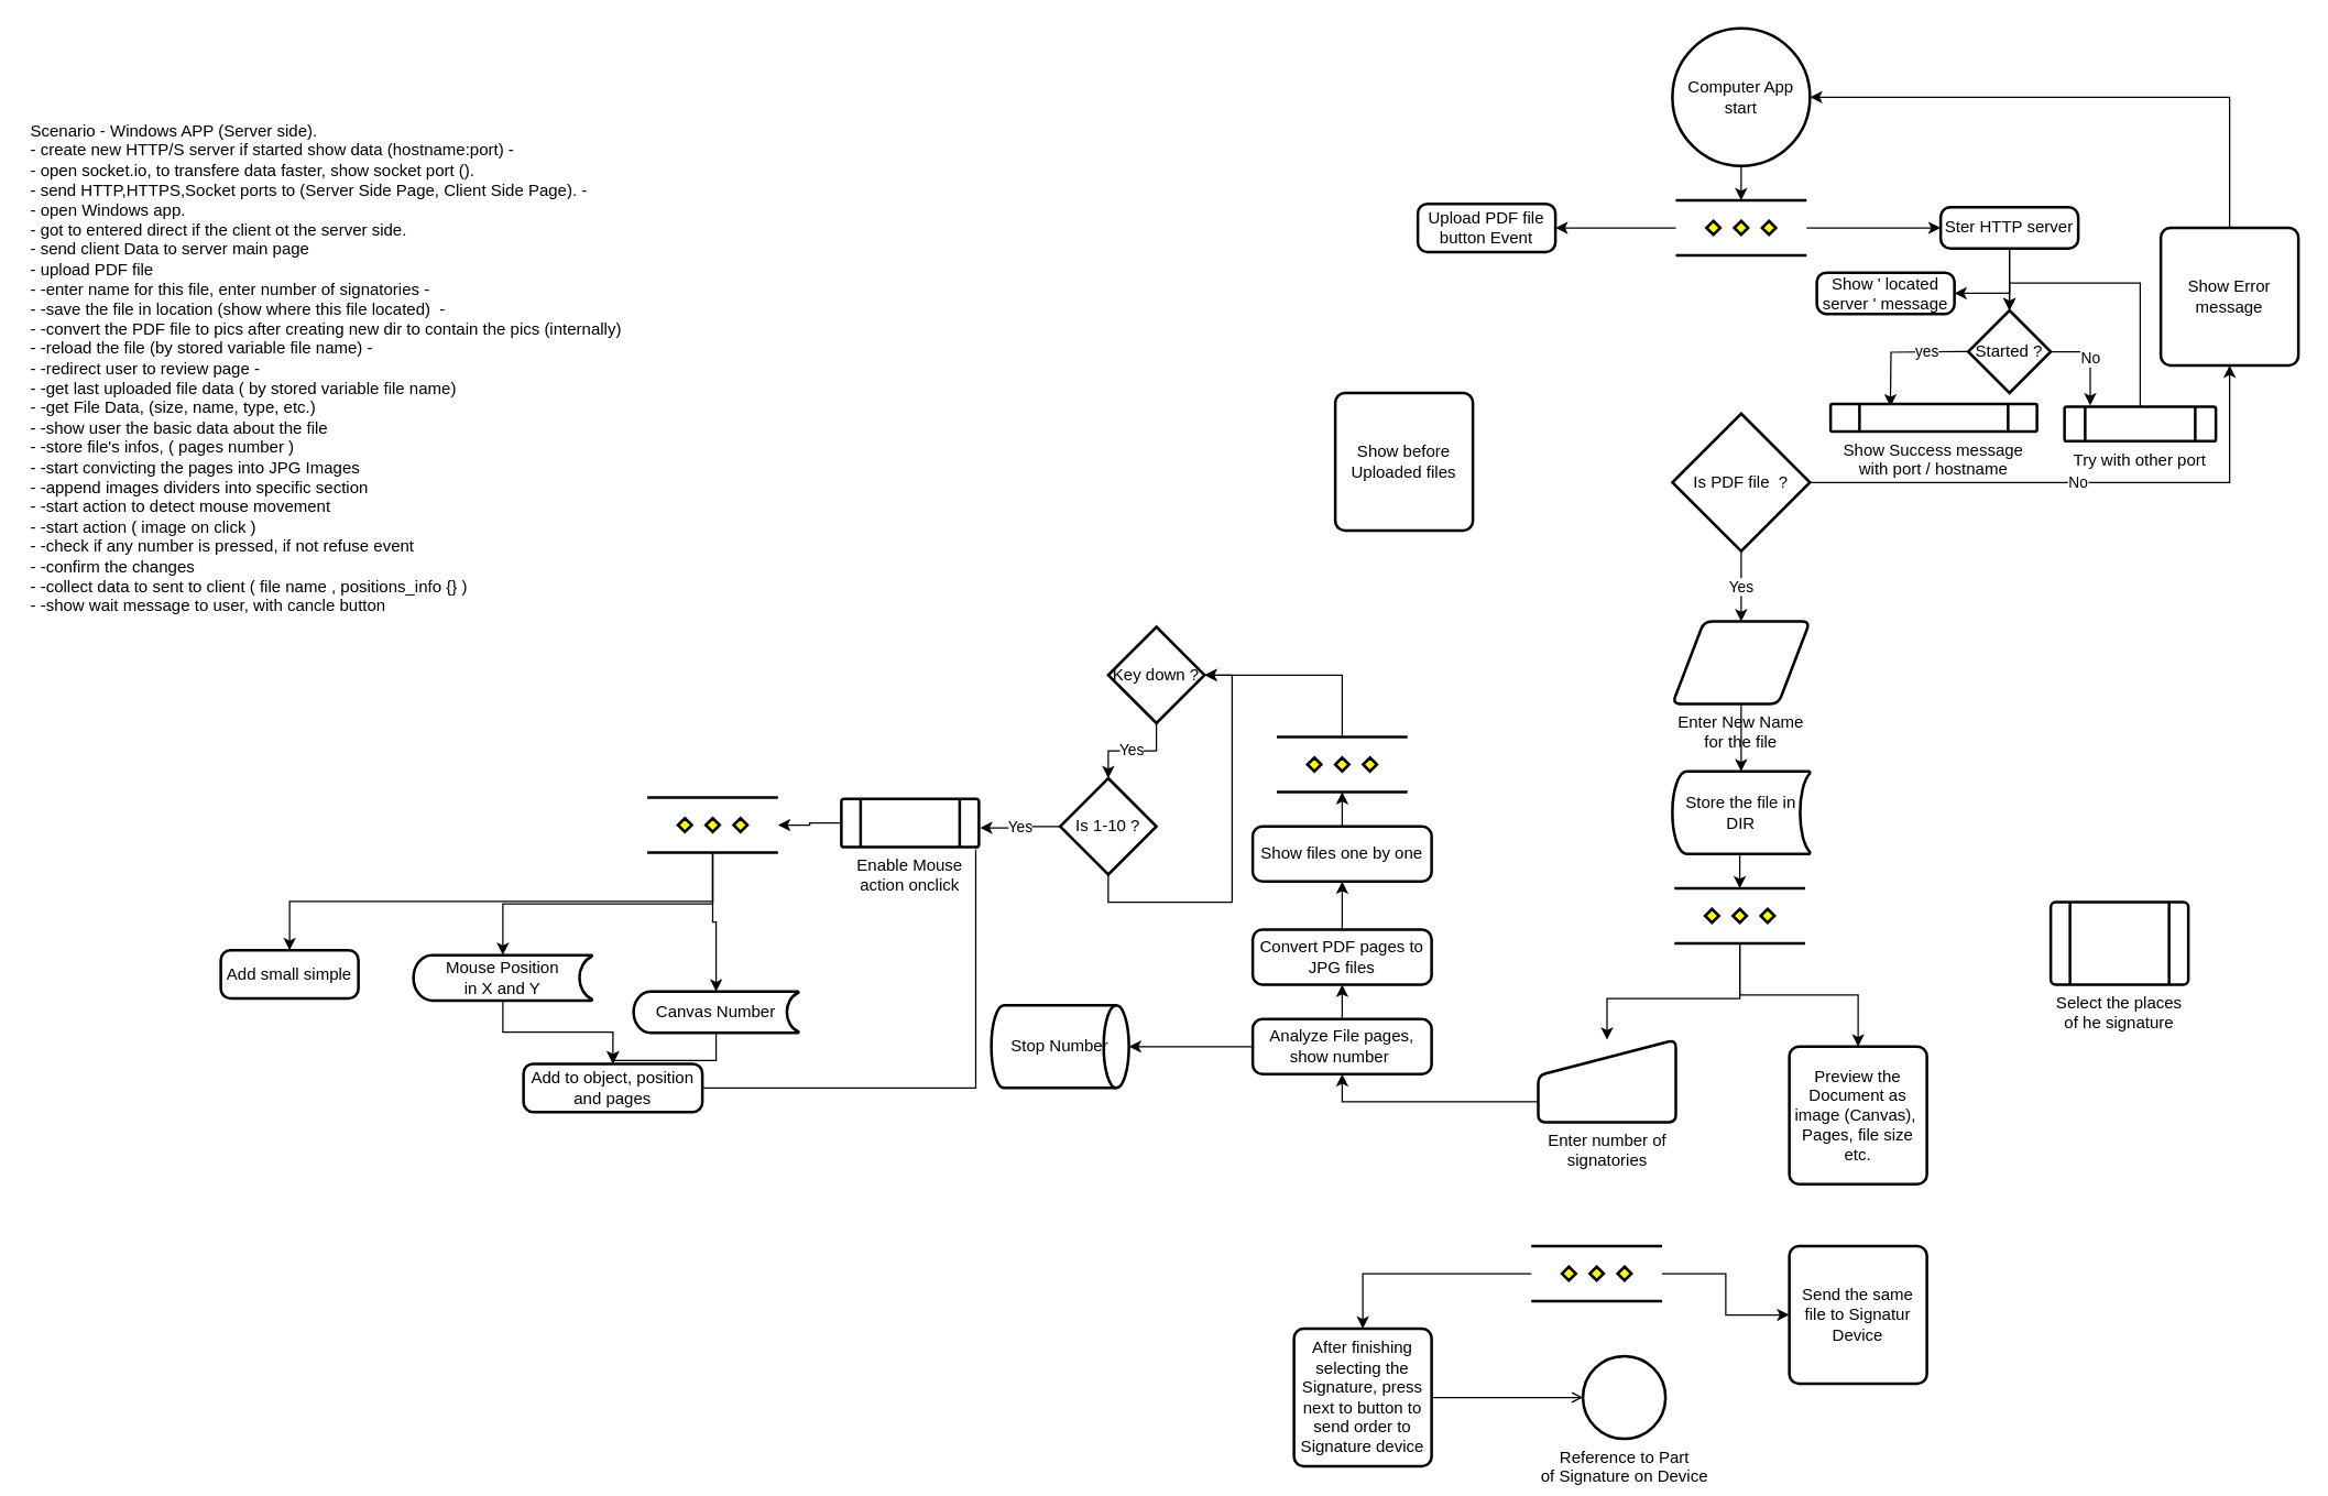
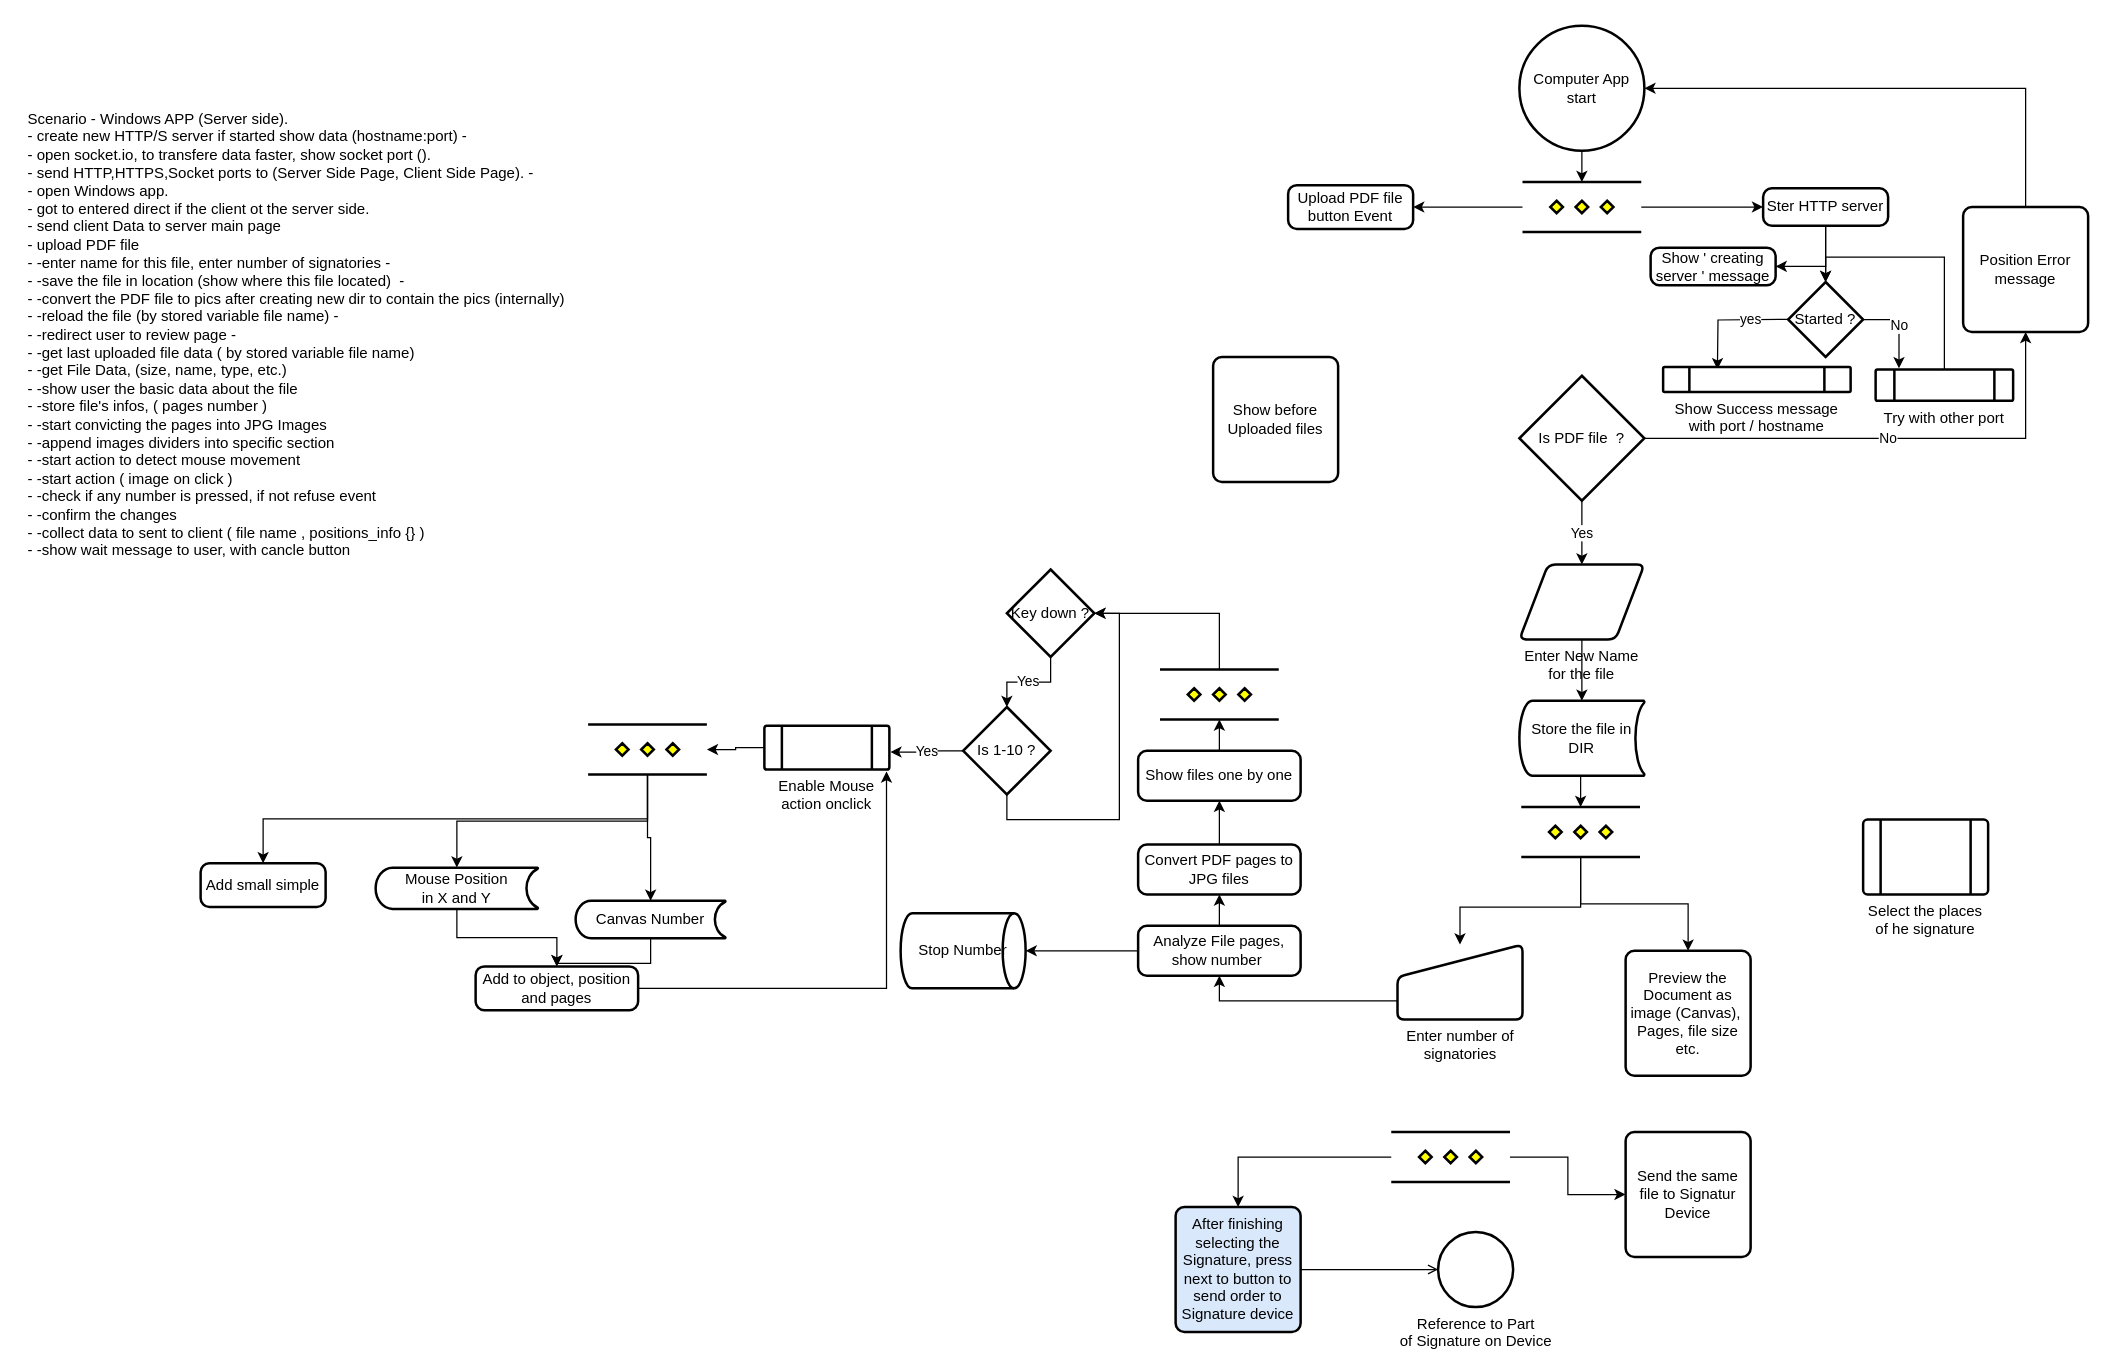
- <mxCell id="38" value="Show ' located server ' message" style="rounded=1;whiteSpace=wrap;html=1;absoluteArcSize=1;arcSize=14;strokeWidth=2;" parent="1" vertex="1"><mxGeometry x="1320" y="197.5" width="100" height="30" as="geometry" /></mxCell>
+ <mxCell id="38" value="Show ' creating server ' message" style="rounded=1;whiteSpace=wrap;html=1;absoluteArcSize=1;arcSize=14;strokeWidth=2;" parent="1" vertex="1"><mxGeometry x="1320" y="197.5" width="100" height="30" as="geometry" /></mxCell>
- <mxCell id="9" value="Show Error message" style="rounded=1;whiteSpace=wrap;html=1;absoluteArcSize=1;arcSize=14;strokeWidth=2;" parent="1" vertex="1"><mxGeometry x="1570" y="165" width="100" height="100" as="geometry" /></mxCell>
+ <mxCell id="9" value="Position Error message" style="rounded=1;whiteSpace=wrap;html=1;absoluteArcSize=1;arcSize=14;strokeWidth=2;" parent="1" vertex="1"><mxGeometry x="1570" y="165" width="100" height="100" as="geometry" /></mxCell>
- <mxCell id="67" style="edgeStyle=orthogonalEdgeStyle;rounded=0;orthogonalLoop=1;jettySize=auto;html=1;exitX=1;exitY=0.5;exitDx=0;exitDy=0;entryX=0.977;entryY=1.045;entryDx=0;entryDy=0;entryPerimeter=0;endArrow=none;" parent="1" source="68" target="58" edge="1"><mxGeometry relative="1" as="geometry" /></mxCell>
+ <mxCell id="67" style="edgeStyle=orthogonalEdgeStyle;rounded=0;orthogonalLoop=1;jettySize=auto;html=1;exitX=1;exitY=0.5;exitDx=0;exitDy=0;entryX=0.977;entryY=1.045;entryDx=0;entryDy=0;entryPerimeter=0;" parent="1" source="68" target="58" edge="1"><mxGeometry relative="1" as="geometry" /></mxCell>
- <mxCell id="20" value="After finishing selecting the Signature, press next to button to send order to Signature device" style="rounded=1;whiteSpace=wrap;html=1;absoluteArcSize=1;arcSize=14;strokeWidth=2;" parent="1" vertex="1"><mxGeometry x="940" y="965" width="100" height="100" as="geometry" /></mxCell>
+ <mxCell id="20" value="After finishing selecting the Signature, press next to button to send order to Signature device" style="rounded=1;whiteSpace=wrap;html=1;absoluteArcSize=1;arcSize=14;strokeWidth=2;fillColor=#dae8fc;" parent="1" vertex="1"><mxGeometry x="940" y="965" width="100" height="100" as="geometry" /></mxCell>
